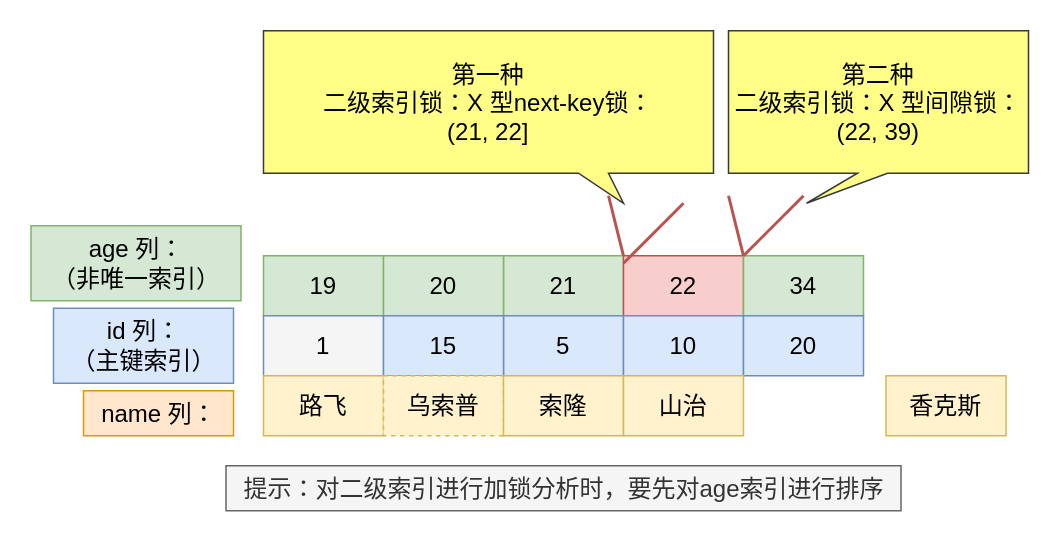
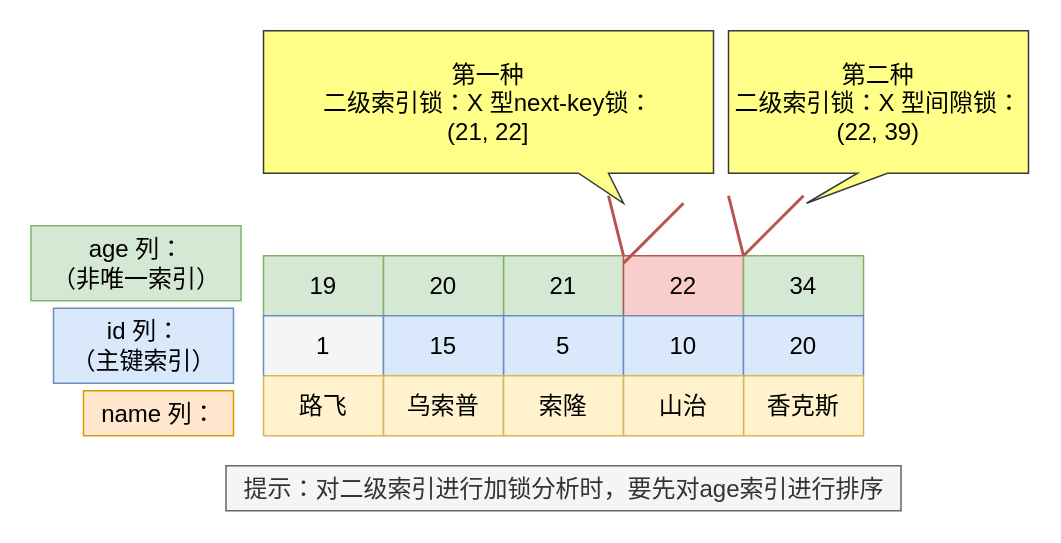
- <mxCell id="17" value="乌索普" style="rounded=0;whiteSpace=wrap;html=1;fontSize=16;fillColor=#fff2cc;strokeColor=#d6b656;dashed=1;" vertex="1" parent="1"><mxGeometry x="255" y="250" width="80" height="40" as="geometry" /></mxCell>
+ <mxCell id="17" value="乌索普" style="rounded=0;whiteSpace=wrap;html=1;fontSize=16;fillColor=#fff2cc;strokeColor=#d6b656;" vertex="1" parent="1"><mxGeometry x="255" y="250" width="80" height="40" as="geometry" /></mxCell>
- <mxCell id="18" value="香克斯" style="rounded=0;whiteSpace=wrap;html=1;fontSize=16;fillColor=#fff2cc;strokeColor=#d6b656;" vertex="1" parent="1"><mxGeometry x="590" y="250" width="80" height="40" as="geometry" /></mxCell>
+ <mxCell id="18" value="香克斯" style="rounded=0;whiteSpace=wrap;html=1;fontSize=16;fillColor=#fff2cc;strokeColor=#d6b656;" vertex="1" parent="1"><mxGeometry x="495" y="250" width="80" height="40" as="geometry" /></mxCell>
